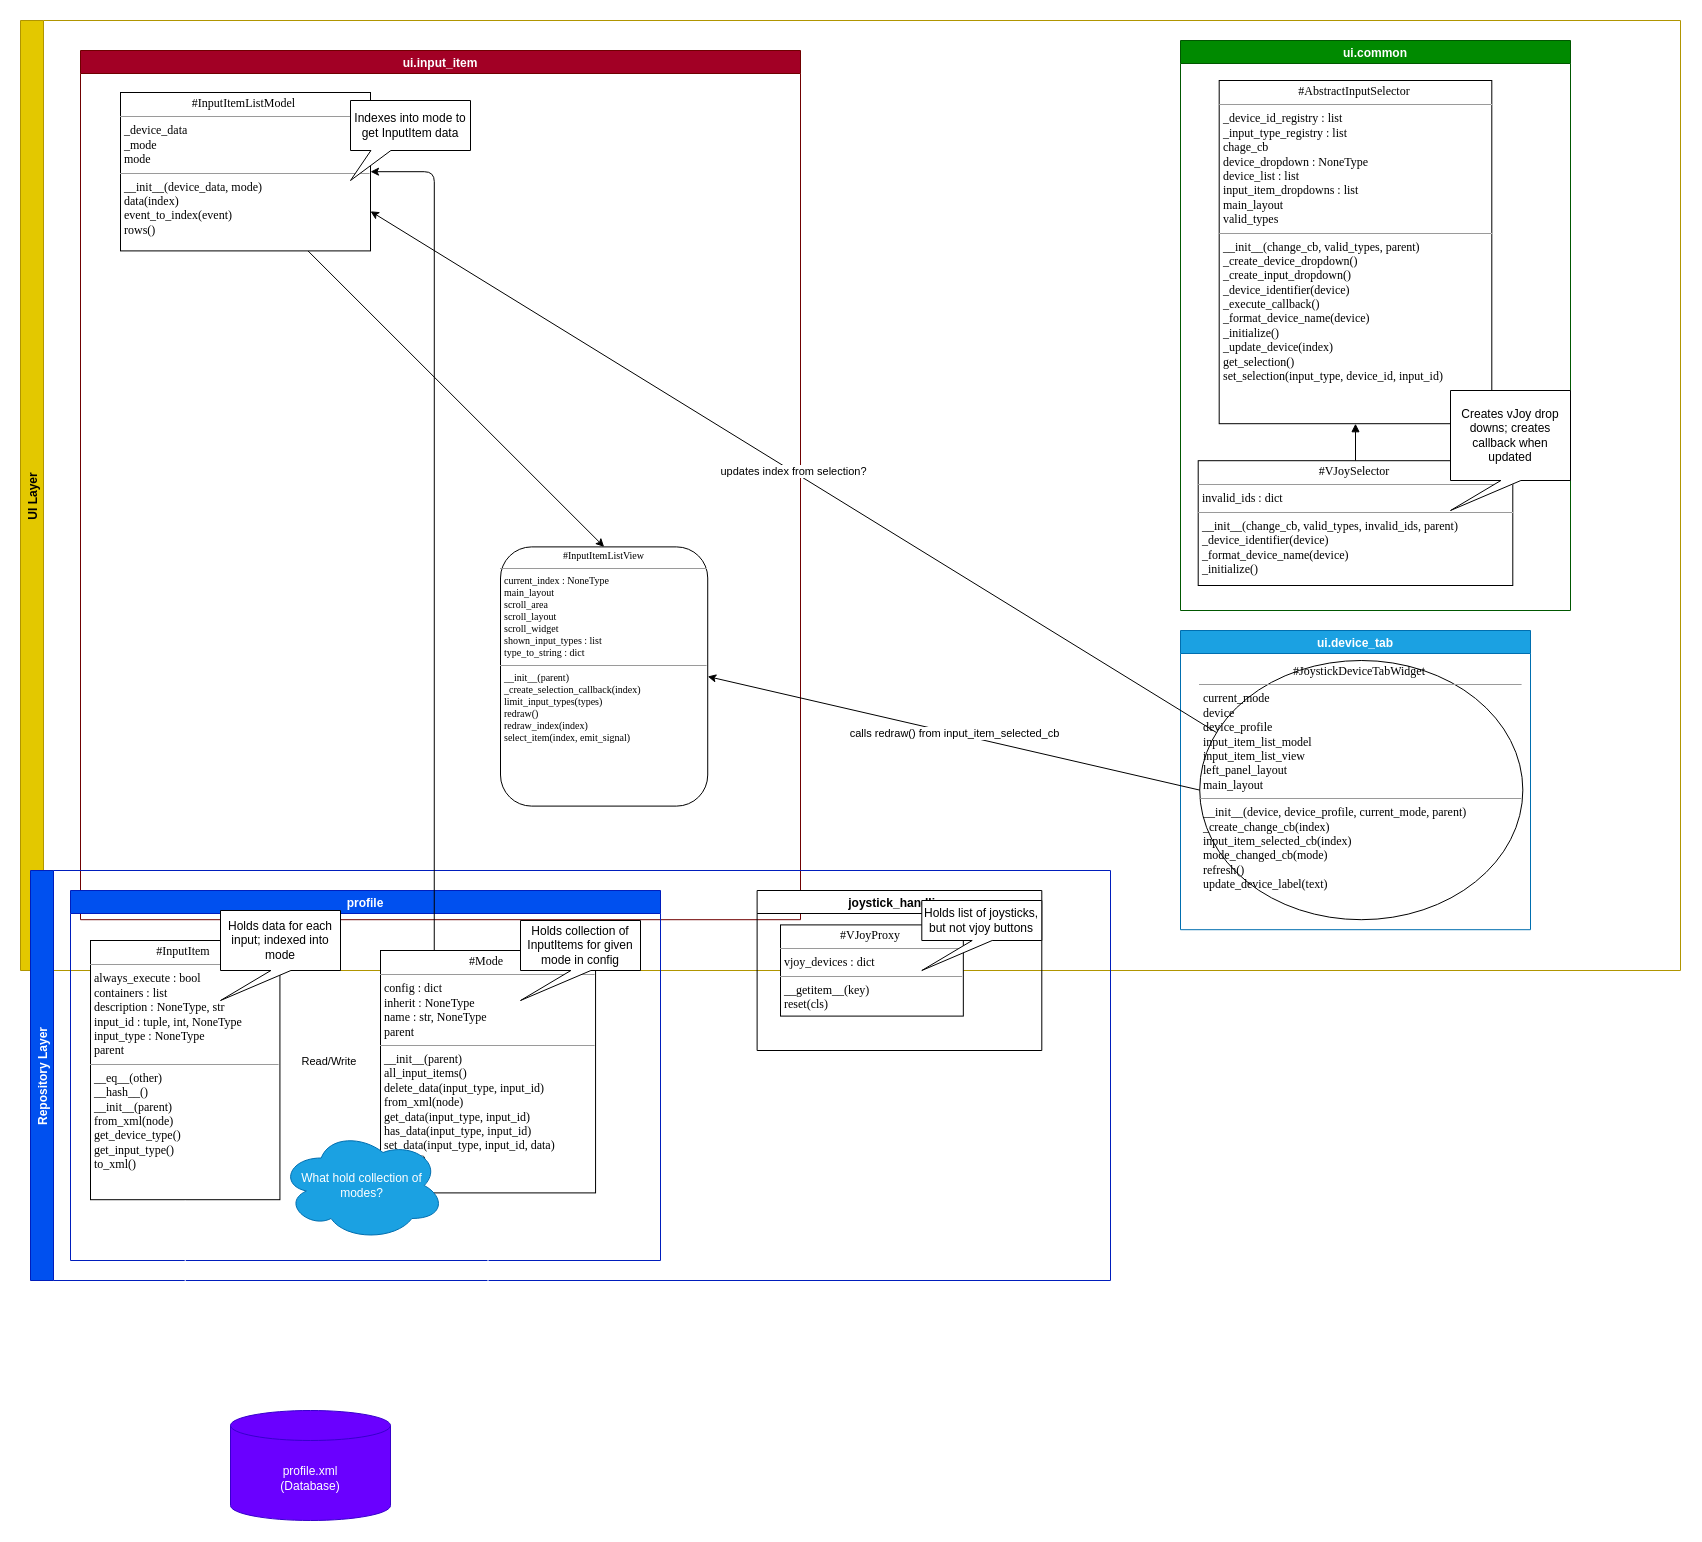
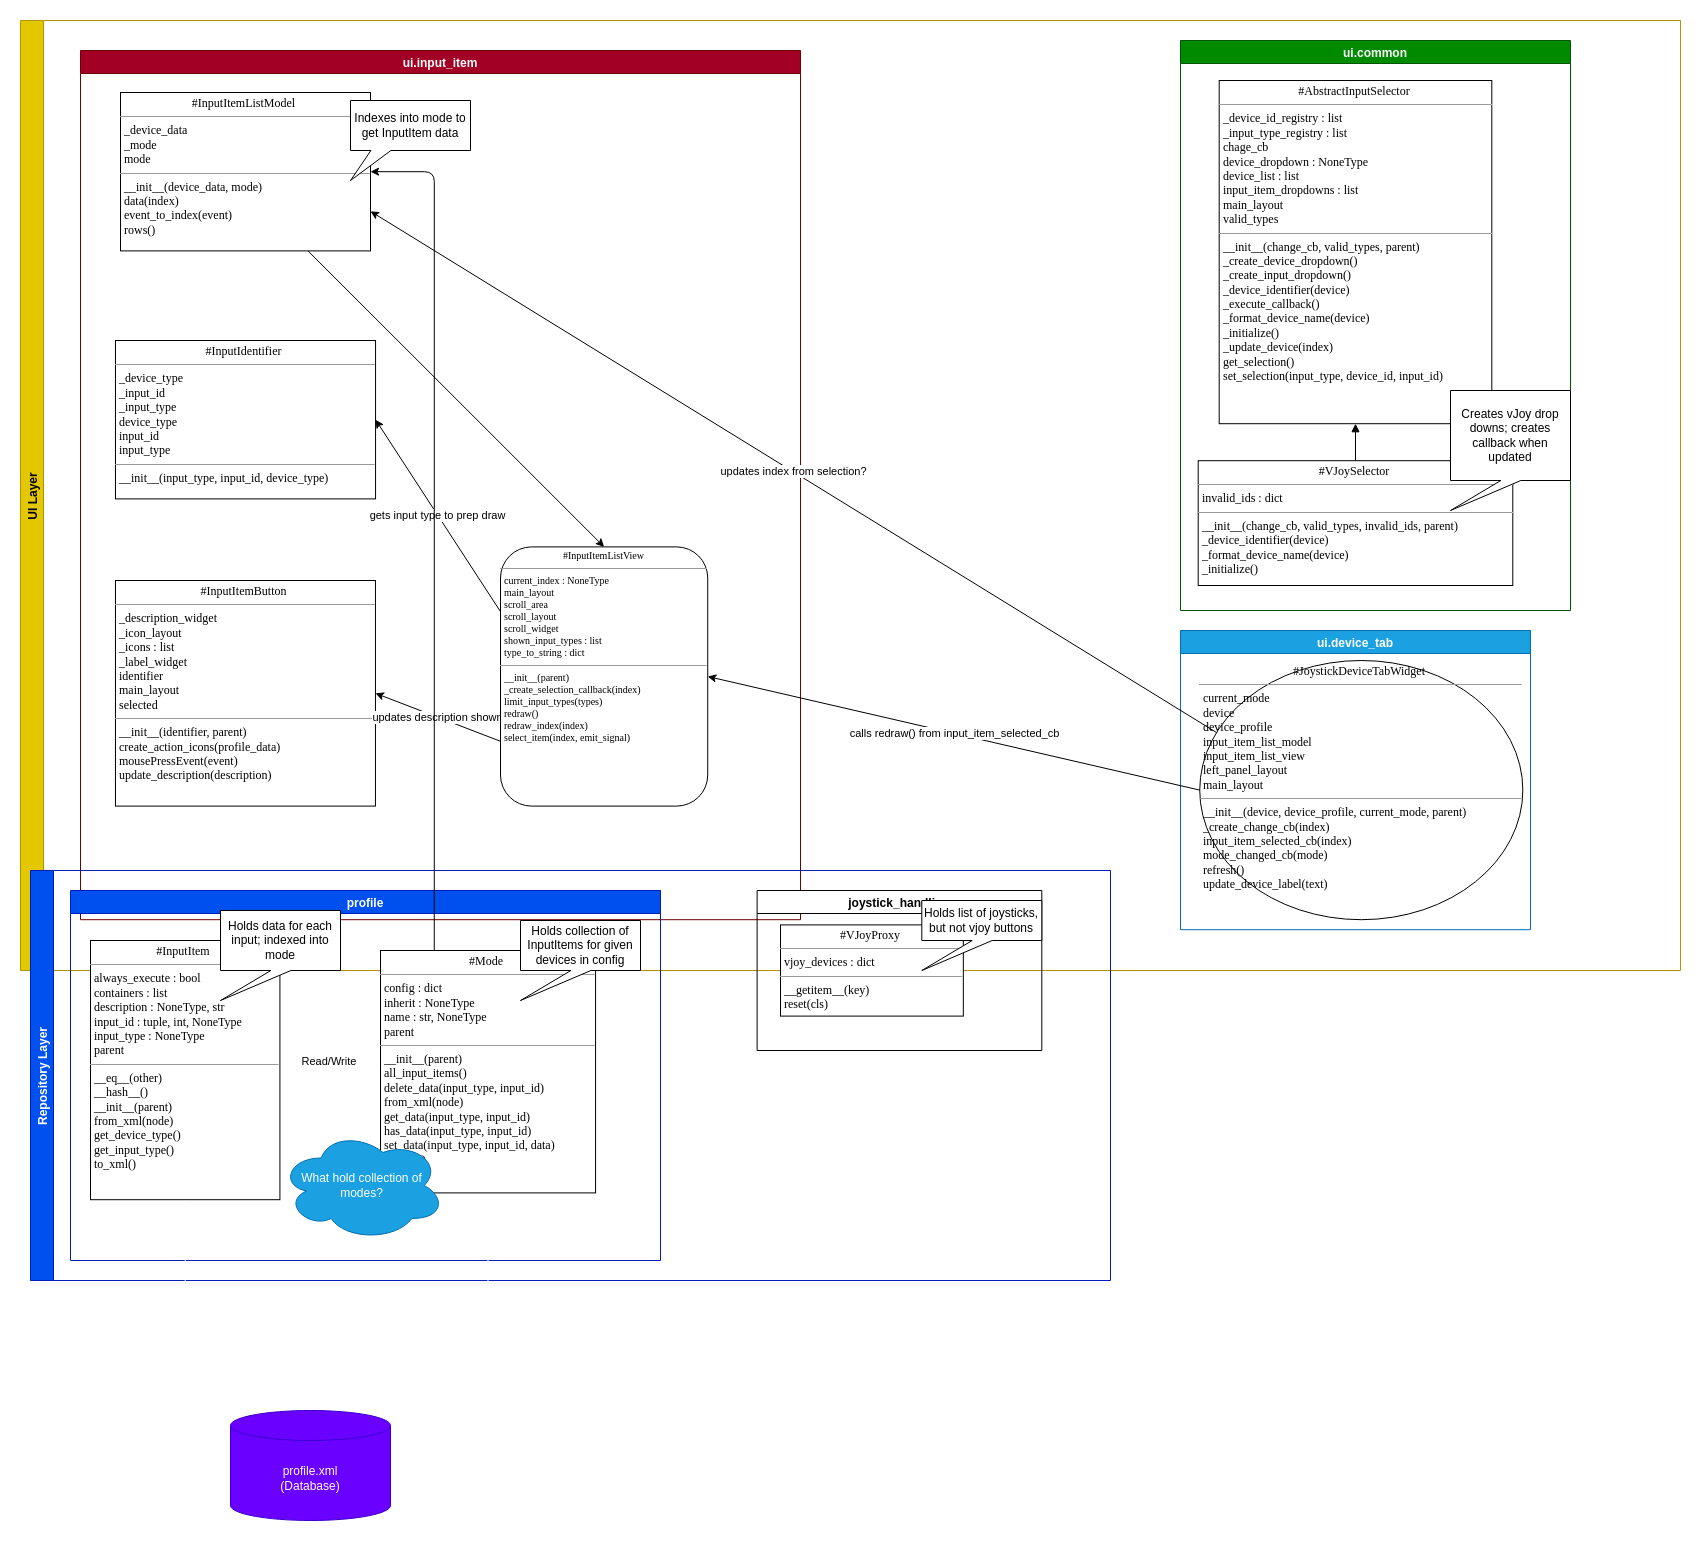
+ <mxCell id="6" value="&lt;p style=&quot;margin: 0px ; text-align: center ; margin-top: 4px ; font-family: &amp;#34;times new roman&amp;#34; , serif ; color: #000000&quot;&gt;#InputIdentifier&amp;nbsp;&lt;/p&gt;&lt;hr size=&quot;1&quot;&gt;&lt;p style=&quot;margin: 0px ; margin-left: 4px ; font-family: &amp;#34;times new roman&amp;#34; , serif ; color: #000000&quot;&gt;_device_type&lt;br&gt;_input_id&lt;br&gt;_input_type&lt;br&gt;device_type&lt;br&gt;input_id&lt;br&gt;input_type&lt;/p&gt;&lt;hr size=&quot;1&quot;&gt;&lt;p style=&quot;margin: 0px ; margin-left: 4px ; font-family: &amp;#34;times new roman&amp;#34; , serif ; color: #000000&quot;&gt;__init__(input_type, input_id, device_type)&lt;/p&gt;" style="verticalAlign=top;align=left;overflow=fill;html=1;rounded=0;shadow=0;comic=0;labelBackgroundColor=none;strokeColor=black;strokeWidth=1;fillColor=#ffffff;" parent="3" vertex="1"><mxGeometry x="34.96" y="290" width="260.09" height="158.4" as="geometry" /></mxCell>
+ <mxCell id="9" value="gets input type to prep draw" style="edgeStyle=none;html=1;exitX=0;exitY=0.25;exitDx=0;exitDy=0;entryX=1;entryY=0.5;entryDx=0;entryDy=0;" parent="3" source="11" target="6" edge="1"><mxGeometry relative="1" as="geometry" /></mxCell>
+ <mxCell id="7" value="&lt;p style=&quot;margin: 0px ; text-align: center ; margin-top: 4px ; font-family: &amp;#34;times new roman&amp;#34; , serif ; color: #000000&quot;&gt;#&lt;span&gt;InputItemButton&amp;nbsp;&lt;/span&gt;&lt;/p&gt;&lt;hr size=&quot;1&quot;&gt;&lt;p style=&quot;margin: 0px ; margin-left: 4px ; font-family: &amp;#34;times new roman&amp;#34; , serif ; color: #000000&quot;&gt;_description_widget&lt;br&gt;_icon_layout&lt;br&gt;_icons : list&lt;br&gt;_label_widget&lt;br&gt;identifier&lt;br&gt;main_layout&lt;br&gt;selected&lt;/p&gt;&lt;hr size=&quot;1&quot;&gt;&lt;p style=&quot;margin: 0px ; margin-left: 4px ; font-family: &amp;#34;times new roman&amp;#34; , serif ; color: #000000&quot;&gt;__init__(identifier, parent)&lt;br&gt;create_action_icons(profile_data)&lt;br&gt;mousePressEvent(event)&lt;br&gt;update_description(description)&lt;/p&gt;" style="verticalAlign=top;align=left;overflow=fill;html=1;rounded=0;shadow=0;comic=0;labelBackgroundColor=none;strokeColor=black;strokeWidth=1;fillColor=#ffffff;" parent="3" vertex="1"><mxGeometry x="34.96" y="530" width="260" height="225.6" as="geometry" /></mxCell>
+ <mxCell id="10" value="updates description shown" style="edgeStyle=none;html=1;exitX=0;exitY=0.75;exitDx=0;exitDy=0;entryX=1;entryY=0.5;entryDx=0;entryDy=0;" parent="3" source="11" target="7" edge="1"><mxGeometry relative="1" as="geometry" /></mxCell>
- <mxCell id="26" value="Holds collection of InputItems for given mode in config" style="shape=callout;whiteSpace=wrap;html=1;perimeter=calloutPerimeter;size=30;position=0.42;base=20;position2=0;" parent="22" vertex="1"><mxGeometry x="450" y="30" width="120" height="80" as="geometry" /></mxCell>
+ <mxCell id="26" value="Holds collection of InputItems for given devices in config" style="shape=callout;whiteSpace=wrap;html=1;perimeter=calloutPerimeter;size=30;position=0.42;base=20;position2=0;" parent="22" vertex="1"><mxGeometry x="450" y="30" width="120" height="80" as="geometry" /></mxCell>
